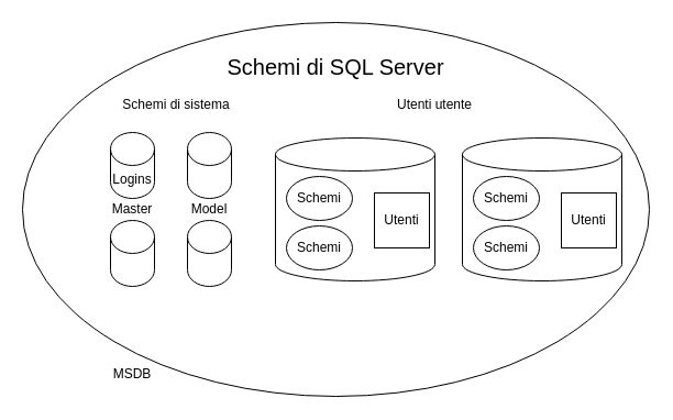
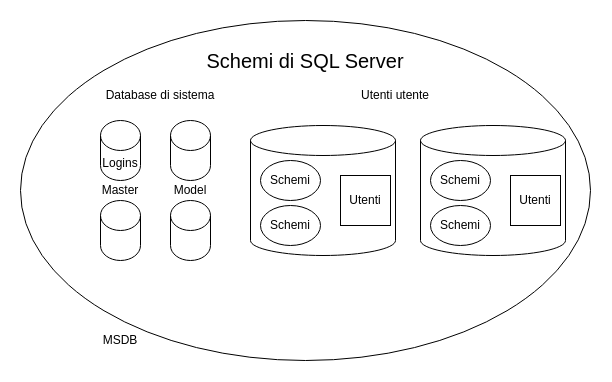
- <mxCell id="10" value="Schemi di sistema" style="text;html=1;align=center;verticalAlign=middle;whiteSpace=wrap;rounded=0;" vertex="1" parent="1"><mxGeometry x="100" y="80" width="120" height="30" as="geometry" /></mxCell>
+ <mxCell id="10" value="Database di sistema" style="text;html=1;align=center;verticalAlign=middle;whiteSpace=wrap;rounded=0;" vertex="1" parent="1"><mxGeometry x="100" y="80" width="120" height="30" as="geometry" /></mxCell>
